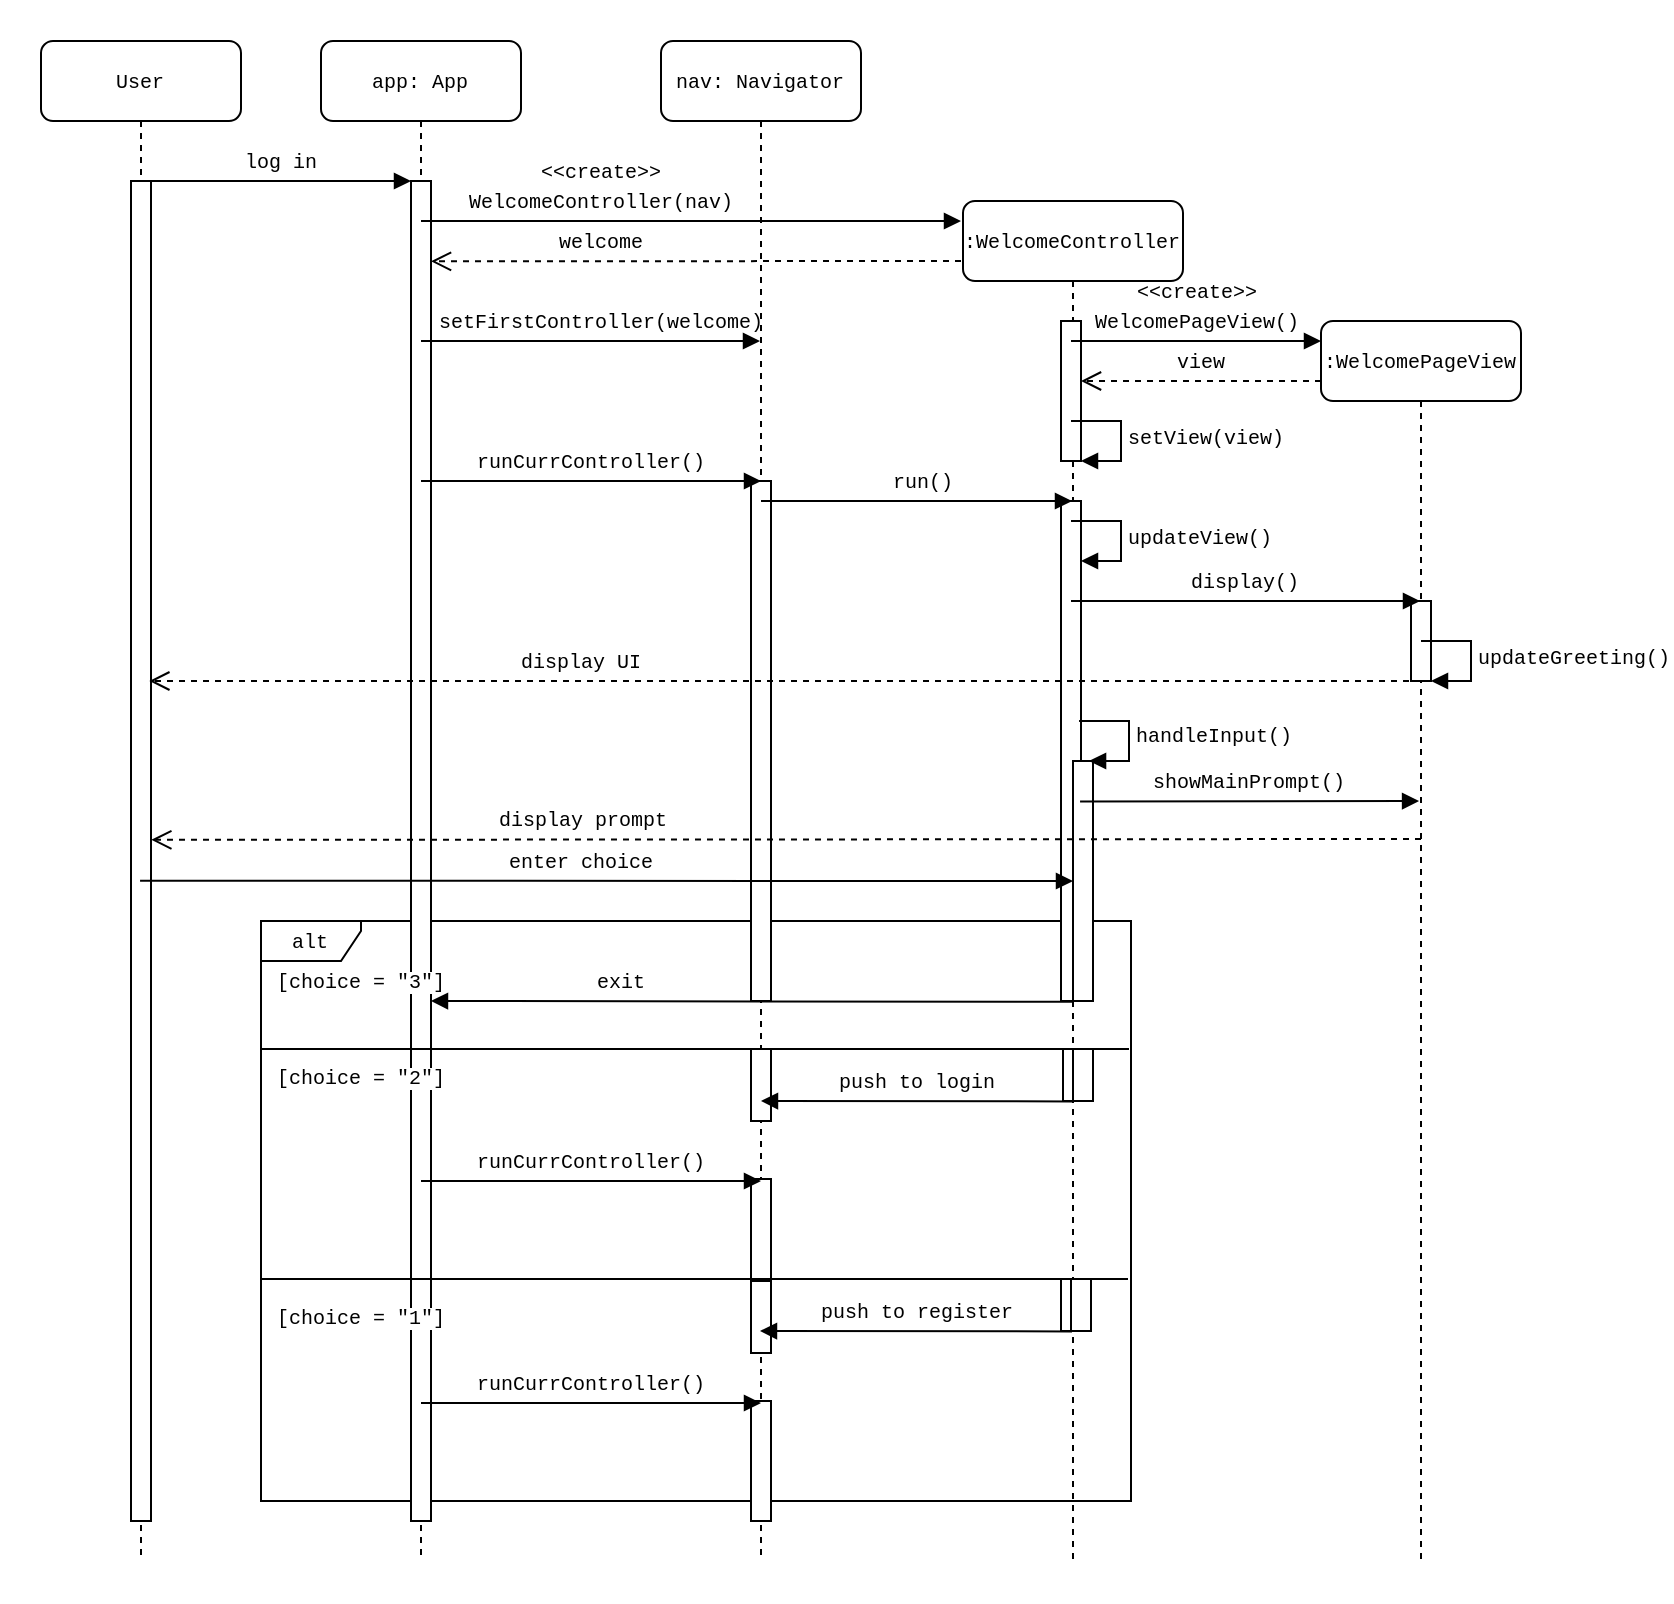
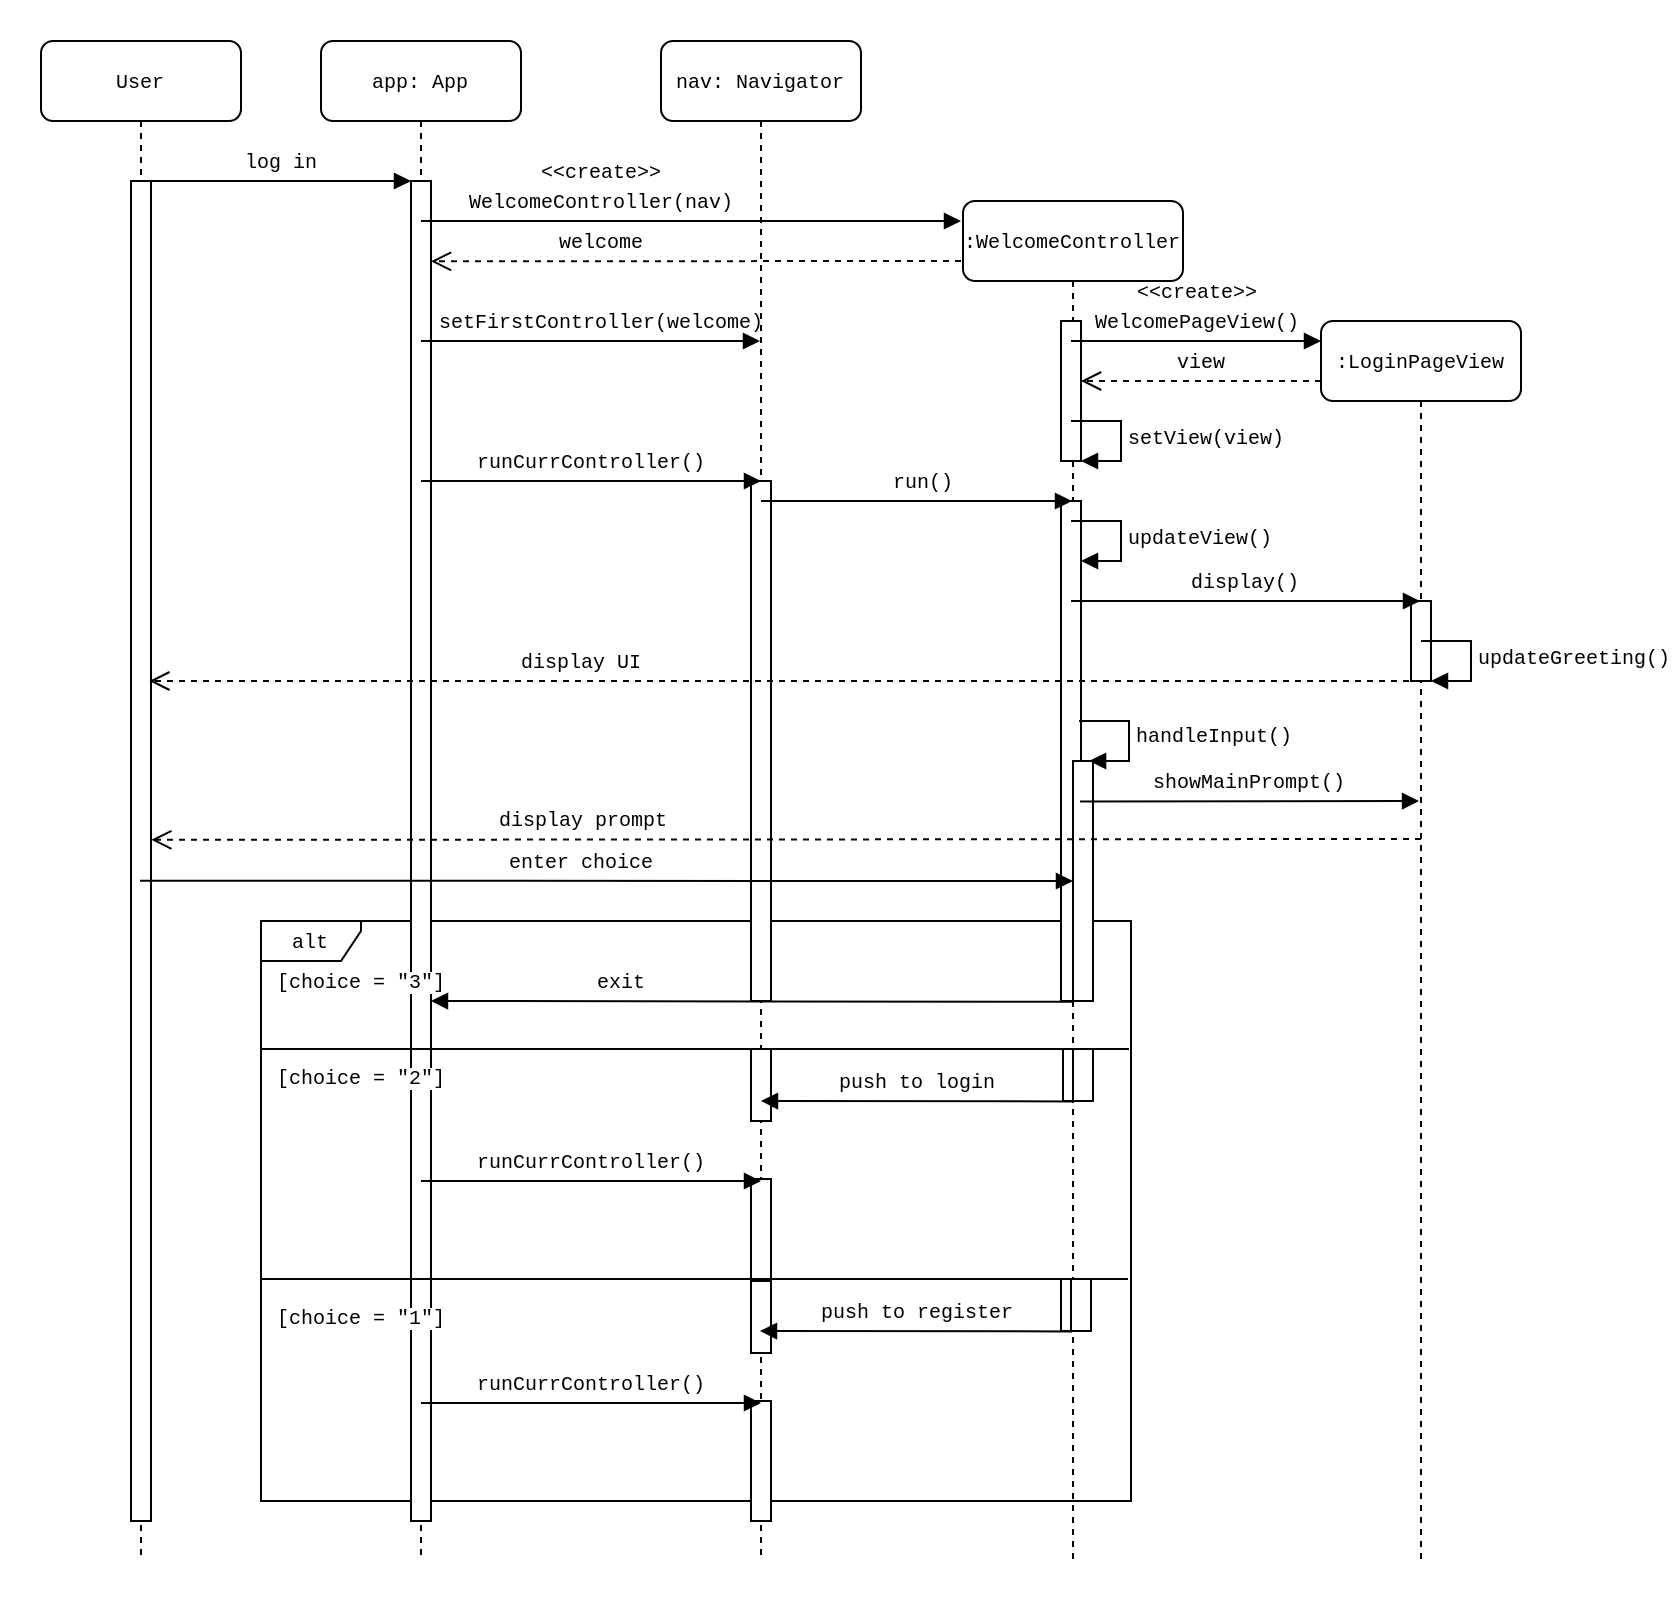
- <mxCell id="11" value="&lt;span style=&quot;font-family: &amp;#34;courier new&amp;#34; ; font-size: 10px&quot;&gt;:WelcomePageView&lt;/span&gt;" style="shape=umlLifeline;perimeter=lifelinePerimeter;whiteSpace=wrap;html=1;container=1;collapsible=0;recursiveResize=0;outlineConnect=0;rounded=1;shadow=0;comic=0;labelBackgroundColor=none;strokeWidth=1;fontFamily=Verdana;fontSize=12;align=center;" parent="1" vertex="1"><mxGeometry x="660" y="160" width="100" height="620" as="geometry" /></mxCell>
+ <mxCell id="11" value="&lt;span style=&quot;font-family: &amp;#34;courier new&amp;#34; ; font-size: 10px&quot;&gt;:LoginPageView&lt;/span&gt;" style="shape=umlLifeline;perimeter=lifelinePerimeter;whiteSpace=wrap;html=1;container=1;collapsible=0;recursiveResize=0;outlineConnect=0;rounded=1;shadow=0;comic=0;labelBackgroundColor=none;strokeWidth=1;fontFamily=Verdana;fontSize=12;align=center;" parent="1" vertex="1"><mxGeometry x="660" y="160" width="100" height="620" as="geometry" /></mxCell>
